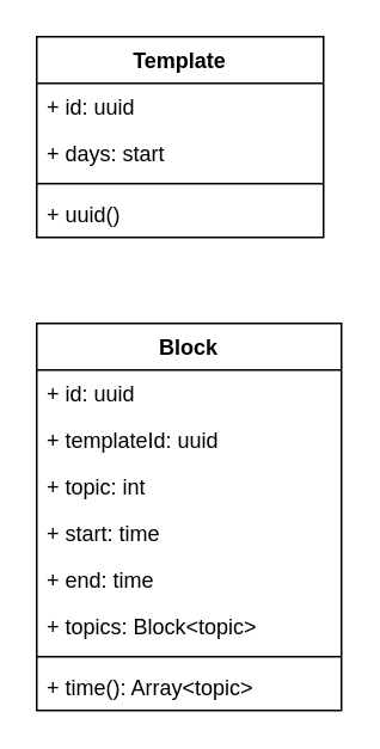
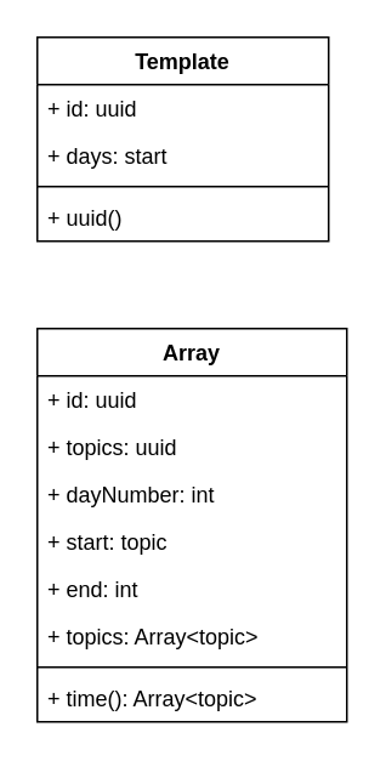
- <mxCell id="7" value="Block" style="swimlane;fontStyle=1;align=center;verticalAlign=top;childLayout=stackLayout;horizontal=1;startSize=26;horizontalStack=0;resizeParent=1;resizeParentMax=0;resizeLast=0;collapsible=1;marginBottom=0;whiteSpace=wrap;html=1;" vertex="1" parent="1"><mxGeometry x="20" y="180" width="170" height="216" as="geometry" /></mxCell>
+ <mxCell id="7" value="Array" style="swimlane;fontStyle=1;align=center;verticalAlign=top;childLayout=stackLayout;horizontal=1;startSize=26;horizontalStack=0;resizeParent=1;resizeParentMax=0;resizeLast=0;collapsible=1;marginBottom=0;whiteSpace=wrap;html=1;" vertex="1" parent="1"><mxGeometry x="20" y="180" width="170" height="216" as="geometry" /></mxCell>
- <mxCell id="9" value="+ templateId: uuid" style="text;strokeColor=none;fillColor=none;align=left;verticalAlign=top;spacingLeft=4;spacingRight=4;overflow=hidden;rotatable=0;points=[[0,0.5],[1,0.5]];portConstraint=eastwest;whiteSpace=wrap;html=1;" vertex="1" parent="7"><mxGeometry y="52" width="170" height="26" as="geometry" /></mxCell>
+ <mxCell id="9" value="+ topics: uuid" style="text;strokeColor=none;fillColor=none;align=left;verticalAlign=top;spacingLeft=4;spacingRight=4;overflow=hidden;rotatable=0;points=[[0,0.5],[1,0.5]];portConstraint=eastwest;whiteSpace=wrap;html=1;" vertex="1" parent="7"><mxGeometry y="52" width="170" height="26" as="geometry" /></mxCell>
- <mxCell id="10" value="+ topic: int" style="text;strokeColor=none;fillColor=none;align=left;verticalAlign=top;spacingLeft=4;spacingRight=4;overflow=hidden;rotatable=0;points=[[0,0.5],[1,0.5]];portConstraint=eastwest;whiteSpace=wrap;html=1;" vertex="1" parent="7"><mxGeometry y="78" width="170" height="26" as="geometry" /></mxCell>
+ <mxCell id="10" value="+ dayNumber: int" style="text;strokeColor=none;fillColor=none;align=left;verticalAlign=top;spacingLeft=4;spacingRight=4;overflow=hidden;rotatable=0;points=[[0,0.5],[1,0.5]];portConstraint=eastwest;whiteSpace=wrap;html=1;" vertex="1" parent="7"><mxGeometry y="78" width="170" height="26" as="geometry" /></mxCell>
- <mxCell id="11" value="+ start: time" style="text;strokeColor=none;fillColor=none;align=left;verticalAlign=top;spacingLeft=4;spacingRight=4;overflow=hidden;rotatable=0;points=[[0,0.5],[1,0.5]];portConstraint=eastwest;whiteSpace=wrap;html=1;" vertex="1" parent="7"><mxGeometry y="104" width="170" height="26" as="geometry" /></mxCell>
+ <mxCell id="11" value="+ start: topic" style="text;strokeColor=none;fillColor=none;align=left;verticalAlign=top;spacingLeft=4;spacingRight=4;overflow=hidden;rotatable=0;points=[[0,0.5],[1,0.5]];portConstraint=eastwest;whiteSpace=wrap;html=1;" vertex="1" parent="7"><mxGeometry y="104" width="170" height="26" as="geometry" /></mxCell>
- <mxCell id="12" value="+ end: time" style="text;strokeColor=none;fillColor=none;align=left;verticalAlign=top;spacingLeft=4;spacingRight=4;overflow=hidden;rotatable=0;points=[[0,0.5],[1,0.5]];portConstraint=eastwest;whiteSpace=wrap;html=1;" vertex="1" parent="7"><mxGeometry y="130" width="170" height="26" as="geometry" /></mxCell>
+ <mxCell id="12" value="+ end: int" style="text;strokeColor=none;fillColor=none;align=left;verticalAlign=top;spacingLeft=4;spacingRight=4;overflow=hidden;rotatable=0;points=[[0,0.5],[1,0.5]];portConstraint=eastwest;whiteSpace=wrap;html=1;" vertex="1" parent="7"><mxGeometry y="130" width="170" height="26" as="geometry" /></mxCell>
- <mxCell id="13" value="+ topics: Block&amp;lt;topic&amp;gt;" style="text;strokeColor=none;fillColor=none;align=left;verticalAlign=top;spacingLeft=4;spacingRight=4;overflow=hidden;rotatable=0;points=[[0,0.5],[1,0.5]];portConstraint=eastwest;whiteSpace=wrap;html=1;" vertex="1" parent="7"><mxGeometry y="156" width="170" height="26" as="geometry" /></mxCell>
+ <mxCell id="13" value="+ topics: Array&amp;lt;topic&amp;gt;" style="text;strokeColor=none;fillColor=none;align=left;verticalAlign=top;spacingLeft=4;spacingRight=4;overflow=hidden;rotatable=0;points=[[0,0.5],[1,0.5]];portConstraint=eastwest;whiteSpace=wrap;html=1;" vertex="1" parent="7"><mxGeometry y="156" width="170" height="26" as="geometry" /></mxCell>
